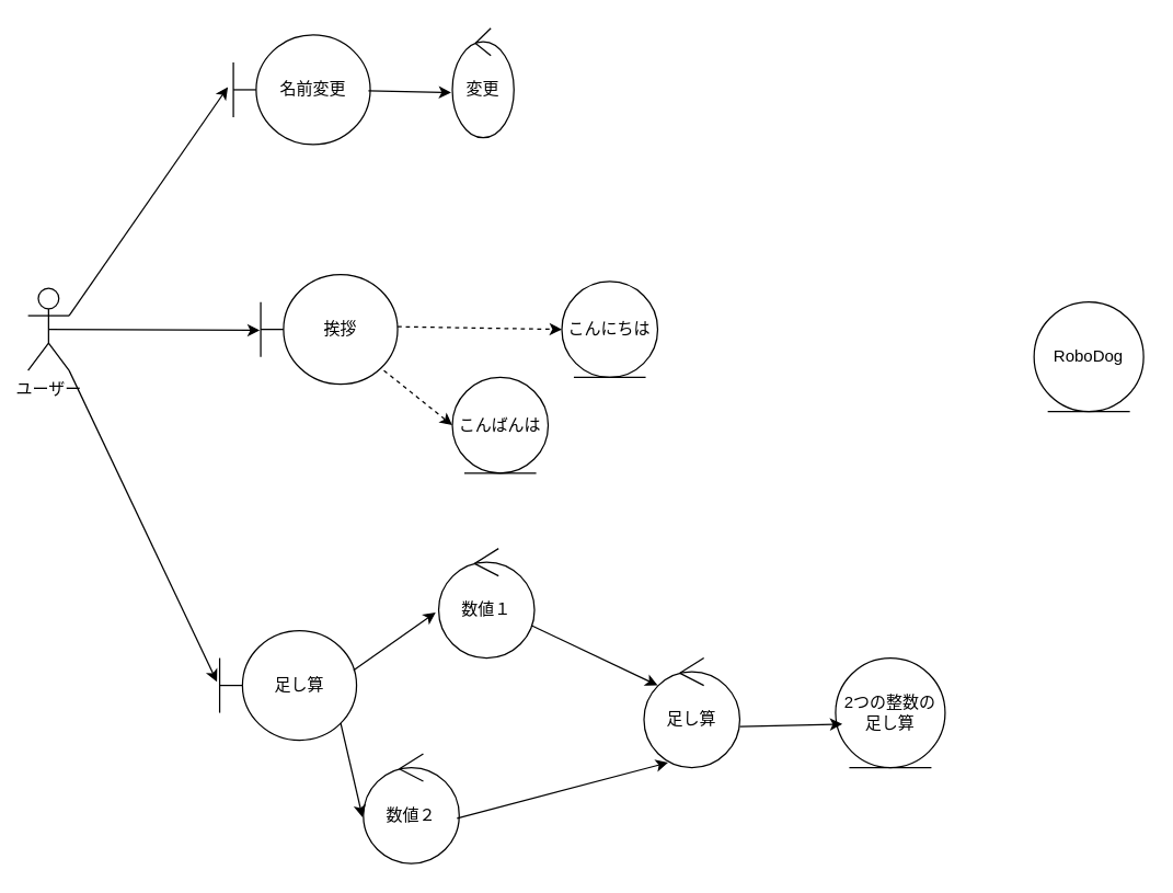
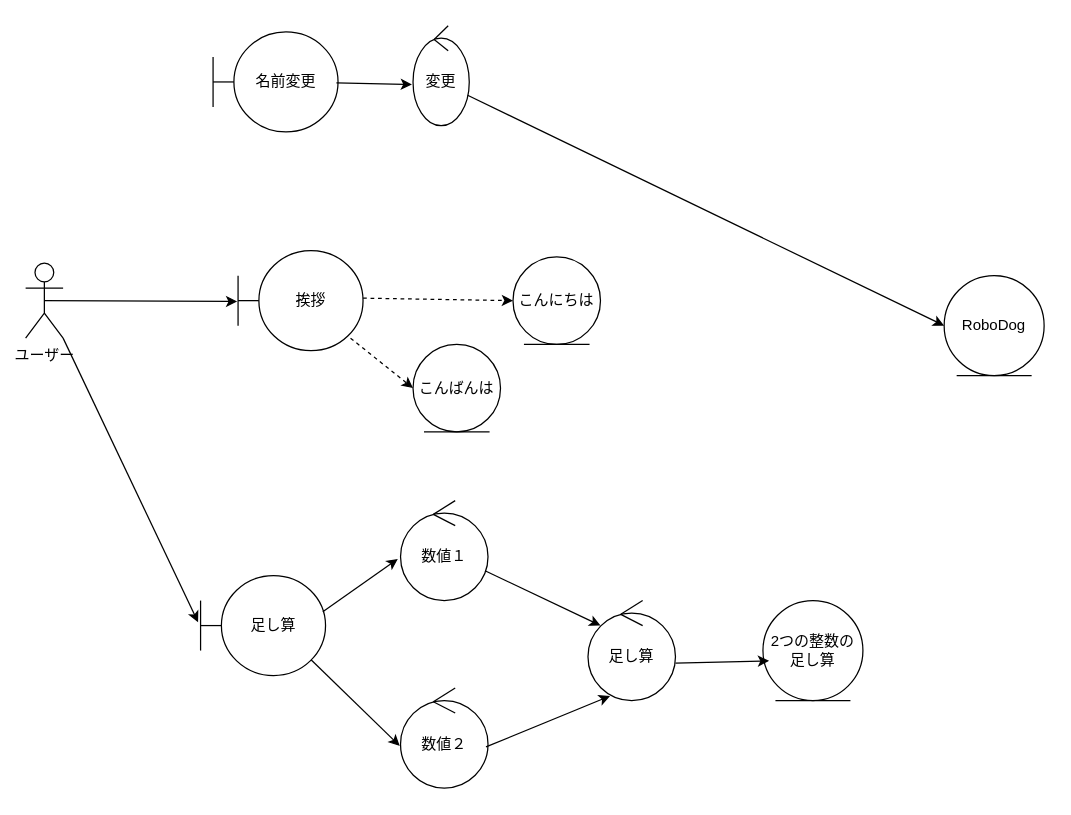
- <mxCell id="6" value="" style="endArrow=classic;html=1;exitX=1;exitY=0.333;exitDx=0;exitDy=0;exitPerimeter=0;entryX=-0.04;entryY=0.475;entryDx=0;entryDy=0;entryPerimeter=0;" parent="1" source="2" target="3" edge="1"><mxGeometry width="50" height="50" relative="1" as="geometry"><mxPoint x="230" y="120" as="sourcePoint" /><mxPoint x="280" y="70" as="targetPoint" /></mxGeometry></mxCell>
+ <mxCell id="18" value="" style="endArrow=classic;html=1;exitX=0.971;exitY=0.696;exitDx=0;exitDy=0;exitPerimeter=0;entryX=0;entryY=0.5;entryDx=0;entryDy=0;" edge="1" parent="1" source="15" target="16"><mxGeometry width="50" height="50" relative="1" as="geometry"><mxPoint x="283" y="222" as="sourcePoint" /><mxPoint x="399" y="180" as="targetPoint" /></mxGeometry></mxCell>
- <mxCell id="21" value="数値２" style="ellipse;shape=umlControl;whiteSpace=wrap;html=1;" vertex="1" parent="1"><mxGeometry x="265" y="550" width="70" height="80" as="geometry" /></mxCell>
+ <mxCell id="21" value="数値２" style="ellipse;shape=umlControl;whiteSpace=wrap;html=1;" vertex="1" parent="1"><mxGeometry x="320" y="550" width="70" height="80" as="geometry" /></mxCell>
